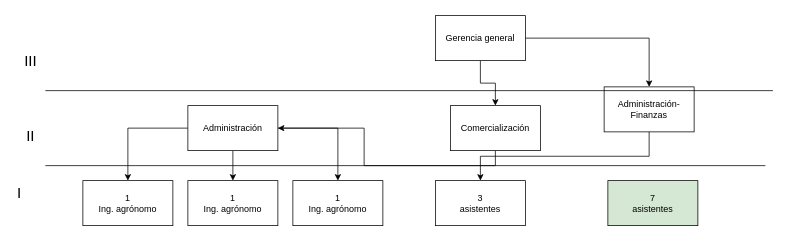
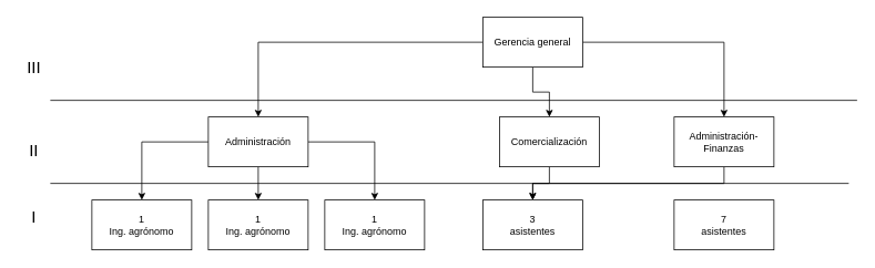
+ <mxCell id="2" style="edgeStyle=orthogonalEdgeStyle;rounded=0;orthogonalLoop=1;jettySize=auto;html=1;exitX=0;exitY=0.5;exitDx=0;exitDy=0;entryX=0.5;entryY=0;entryDx=0;entryDy=0;" edge="1" parent="1" source="5" target="9"><mxGeometry relative="1" as="geometry" /></mxCell>
- <mxCell id="13" value="Administración-Finanzas" style="rounded=0;whiteSpace=wrap;html=1;" vertex="1" parent="1"><mxGeometry x="805" y="115" width="120" height="60" as="geometry" /></mxCell>
+ <mxCell id="13" value="Administración-Finanzas" style="rounded=0;whiteSpace=wrap;html=1;" vertex="1" parent="1"><mxGeometry x="810" y="140" width="120" height="60" as="geometry" /></mxCell>
- <mxCell id="10" style="edgeStyle=orthogonalEdgeStyle;rounded=0;orthogonalLoop=1;jettySize=auto;html=1;exitX=0.5;exitY=1;exitDx=0;exitDy=0;" edge="1" parent="1" source="11" target="9"><mxGeometry relative="1" as="geometry" /></mxCell>
+ <mxCell id="10" style="edgeStyle=orthogonalEdgeStyle;rounded=0;orthogonalLoop=1;jettySize=auto;html=1;exitX=0.5;exitY=1;exitDx=0;exitDy=0;entryX=0.5;entryY=0;entryDx=0;entryDy=0;" edge="1" parent="1" source="11" target="14"><mxGeometry relative="1" as="geometry" /></mxCell>
- <mxCell id="22" value="&lt;font style=&quot;font-size: 20px;&quot;&gt;I&lt;/font&gt;" style="text;html=1;align=center;verticalAlign=middle;resizable=0;points=[];autosize=1;strokeColor=none;fillColor=none;" vertex="1" parent="1"><mxGeometry x="10" y="235" width="30" height="40" as="geometry" /></mxCell>
+ <mxCell id="22" value="&lt;font style=&quot;font-size: 20px;&quot;&gt;I&lt;/font&gt;" style="text;html=1;align=center;verticalAlign=middle;resizable=0;points=[];autosize=1;strokeColor=none;fillColor=none;" vertex="1" parent="1"><mxGeometry x="25" y="240" width="30" height="40" as="geometry" /></mxCell>
- <mxCell id="15" value="7&lt;div&gt;asistentes&lt;/div&gt;" style="rounded=0;whiteSpace=wrap;html=1;fillColor=#d5e8d4;" vertex="1" parent="1"><mxGeometry x="810" y="240" width="120" height="60" as="geometry" /></mxCell>
+ <mxCell id="15" value="7&lt;div&gt;asistentes&lt;/div&gt;" style="rounded=0;whiteSpace=wrap;html=1;" vertex="1" parent="1"><mxGeometry x="810" y="240" width="120" height="60" as="geometry" /></mxCell>
